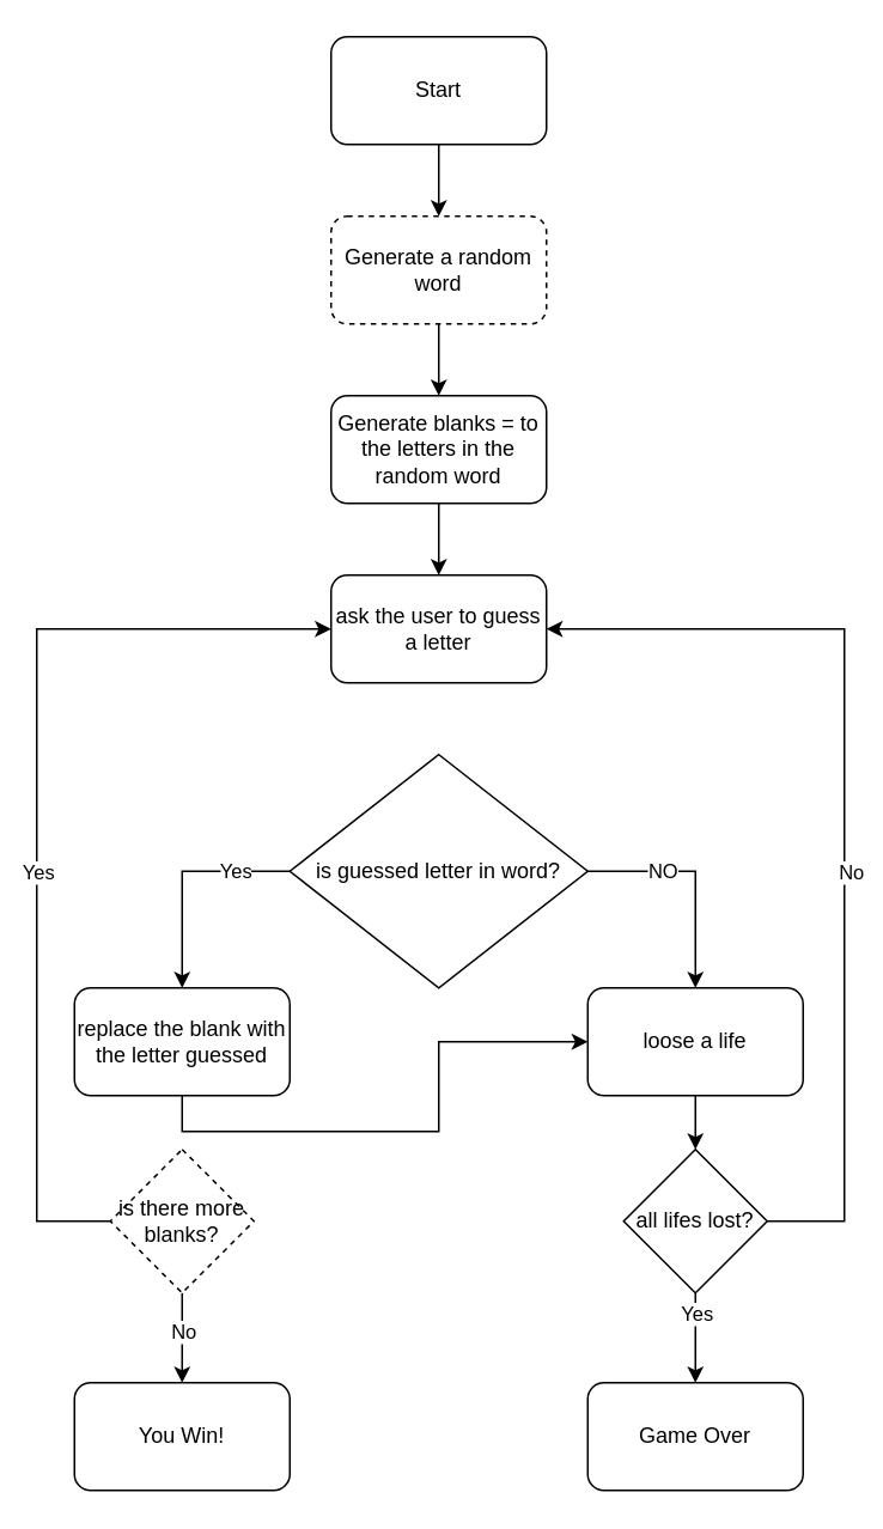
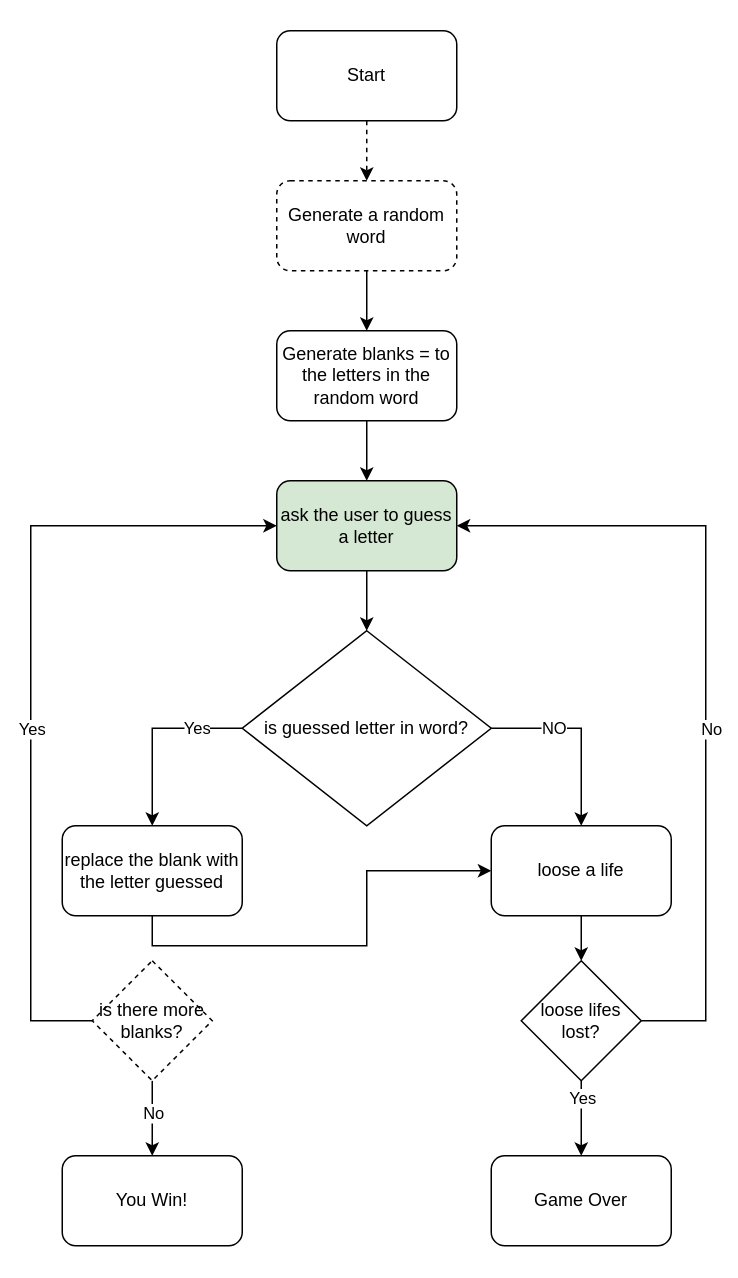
- <mxCell id="2" style="edgeStyle=orthogonalEdgeStyle;rounded=0;orthogonalLoop=1;jettySize=auto;html=1;exitX=0.5;exitY=1;exitDx=0;exitDy=0;entryX=0.5;entryY=0;entryDx=0;entryDy=0;" edge="1" parent="1" source="3" target="7"><mxGeometry relative="1" as="geometry" /></mxCell>
+ <mxCell id="2" style="edgeStyle=orthogonalEdgeStyle;rounded=0;orthogonalLoop=1;jettySize=auto;html=1;exitX=0.5;exitY=1;exitDx=0;exitDy=0;entryX=0.5;entryY=0;entryDx=0;entryDy=0;dashed=1;" edge="1" parent="1" source="3" target="7"><mxGeometry relative="1" as="geometry" /></mxCell>
- <mxCell id="9" value="ask the user to guess a letter" style="rounded=1;whiteSpace=wrap;html=1;" vertex="1" parent="1"><mxGeometry x="184" y="320" width="120" height="60" as="geometry" /></mxCell>
+ <mxCell id="9" value="ask the user to guess a letter" style="rounded=1;whiteSpace=wrap;html=1;fillColor=#d5e8d4;" vertex="1" parent="1"><mxGeometry x="184" y="320" width="120" height="60" as="geometry" /></mxCell>
+ <mxCell id="8" style="edgeStyle=orthogonalEdgeStyle;rounded=0;orthogonalLoop=1;jettySize=auto;html=1;exitX=0.5;exitY=1;exitDx=0;exitDy=0;entryX=0.5;entryY=0;entryDx=0;entryDy=0;" edge="1" parent="1" source="9" target="14"><mxGeometry relative="1" as="geometry" /></mxCell>
- <mxCell id="23" value="all lifes lost?" style="rhombus;whiteSpace=wrap;html=1;" vertex="1" parent="1"><mxGeometry x="347" y="640" width="80" height="80" as="geometry" /></mxCell>
+ <mxCell id="23" value="loose lifes lost?" style="rhombus;whiteSpace=wrap;html=1;" vertex="1" parent="1"><mxGeometry x="347" y="640" width="80" height="80" as="geometry" /></mxCell>
